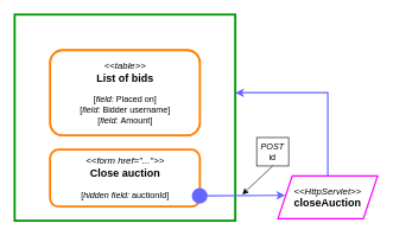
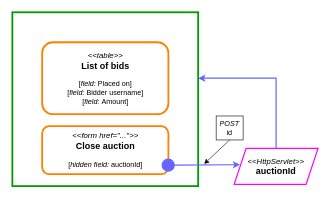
- <mxCell id="5" value="&lt;font style=&quot;&quot;&gt;&lt;i style=&quot;font-size: 13px;&quot;&gt;&amp;lt;&amp;lt;HttpServlet&amp;gt;&amp;gt;&lt;/i&gt;&lt;br&gt;&lt;span style=&quot;font-size: 15px;&quot;&gt;&lt;b&gt;closeAuction&lt;/b&gt;&lt;/span&gt;&lt;br&gt;&lt;/font&gt;" style="shape=parallelogram;perimeter=parallelogramPerimeter;whiteSpace=wrap;html=1;fixedSize=1;strokeColor=#FF00FF;strokeWidth=2;" vertex="1" parent="1"><mxGeometry x="390" y="247" width="140" height="60" as="geometry" /></mxCell>
+ <mxCell id="5" value="&lt;font style=&quot;&quot;&gt;&lt;i style=&quot;font-size: 13px;&quot;&gt;&amp;lt;&amp;lt;HttpServlet&amp;gt;&amp;gt;&lt;/i&gt;&lt;br&gt;&lt;span style=&quot;font-size: 15px;&quot;&gt;&lt;b&gt;auctionId&lt;/b&gt;&lt;/span&gt;&lt;br&gt;&lt;/font&gt;" style="shape=parallelogram;perimeter=parallelogramPerimeter;whiteSpace=wrap;html=1;fixedSize=1;strokeColor=#FF00FF;strokeWidth=2;" vertex="1" parent="1"><mxGeometry x="390" y="247" width="140" height="60" as="geometry" /></mxCell>
